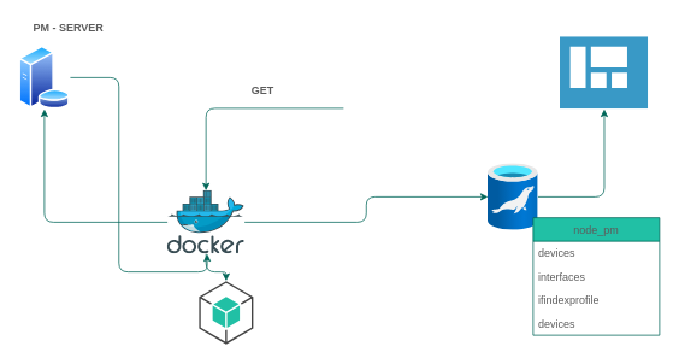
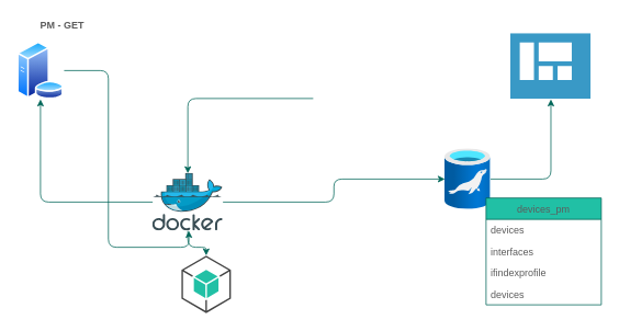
- <mxCell id="16" value="&lt;b&gt;PM - SERVER&lt;/b&gt;" style="text;html=1;align=center;verticalAlign=middle;resizable=0;points=[];autosize=1;strokeColor=none;fontColor=#5C5C5C;" parent="1" vertex="1"><mxGeometry x="30" y="20" width="90" height="20" as="geometry" /></mxCell>
+ <mxCell id="16" value="&lt;b&gt;PM - GET&lt;/b&gt;" style="text;html=1;align=center;verticalAlign=middle;resizable=0;points=[];autosize=1;strokeColor=none;fontColor=#5C5C5C;" parent="1" vertex="1"><mxGeometry x="30" y="20" width="90" height="20" as="geometry" /></mxCell>
- <mxCell id="19" value="&lt;b&gt;GET&lt;/b&gt;" style="text;html=1;align=center;verticalAlign=middle;resizable=0;points=[];autosize=1;strokeColor=none;fontColor=#5C5C5C;" parent="1" vertex="1"><mxGeometry x="270" y="90" width="40" height="20" as="geometry" /></mxCell>
- <mxCell id="9" value="node_pm" style="swimlane;fontStyle=0;childLayout=stackLayout;horizontal=1;startSize=26;horizontalStack=0;resizeParent=1;resizeParentMax=0;resizeLast=0;collapsible=1;marginBottom=0;fillColor=#21C0A5;strokeColor=#006658;fontColor=#5C5C5C;" parent="1" vertex="1"><mxGeometry x="590" y="240" width="140" height="130" as="geometry" /></mxCell>
+ <mxCell id="9" value="devices_pm" style="swimlane;fontStyle=0;childLayout=stackLayout;horizontal=1;startSize=26;horizontalStack=0;resizeParent=1;resizeParentMax=0;resizeLast=0;collapsible=1;marginBottom=0;fillColor=#21C0A5;strokeColor=#006658;fontColor=#5C5C5C;" parent="1" vertex="1"><mxGeometry x="590" y="240" width="140" height="130" as="geometry" /></mxCell>
